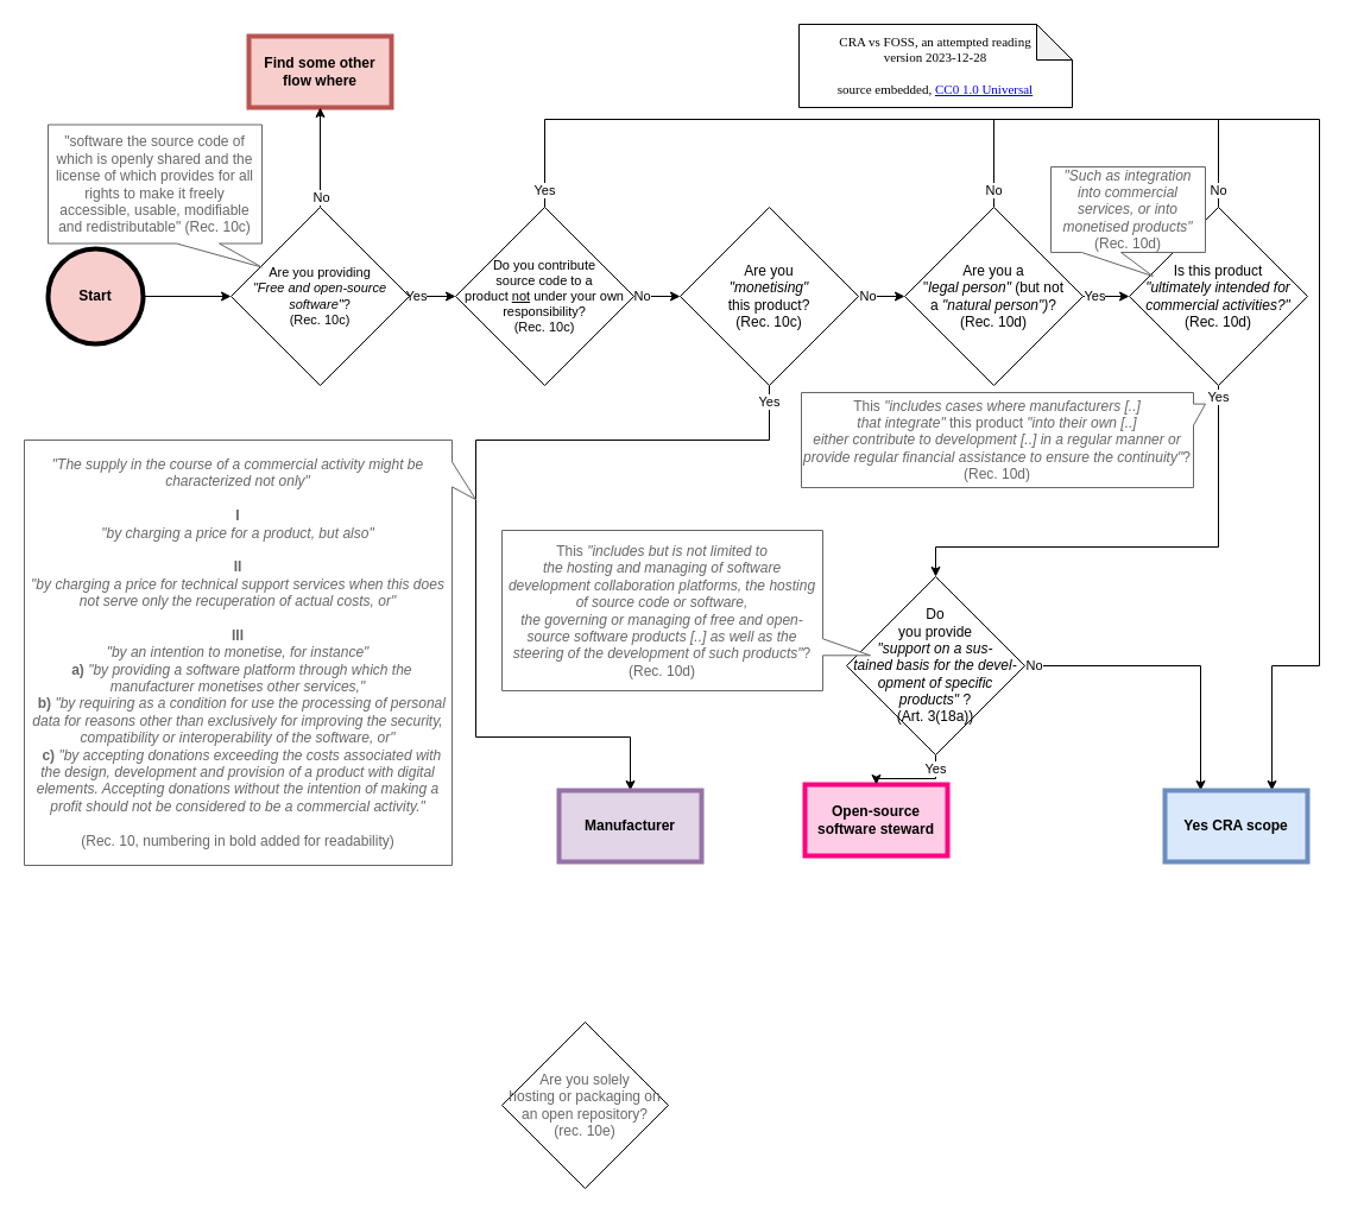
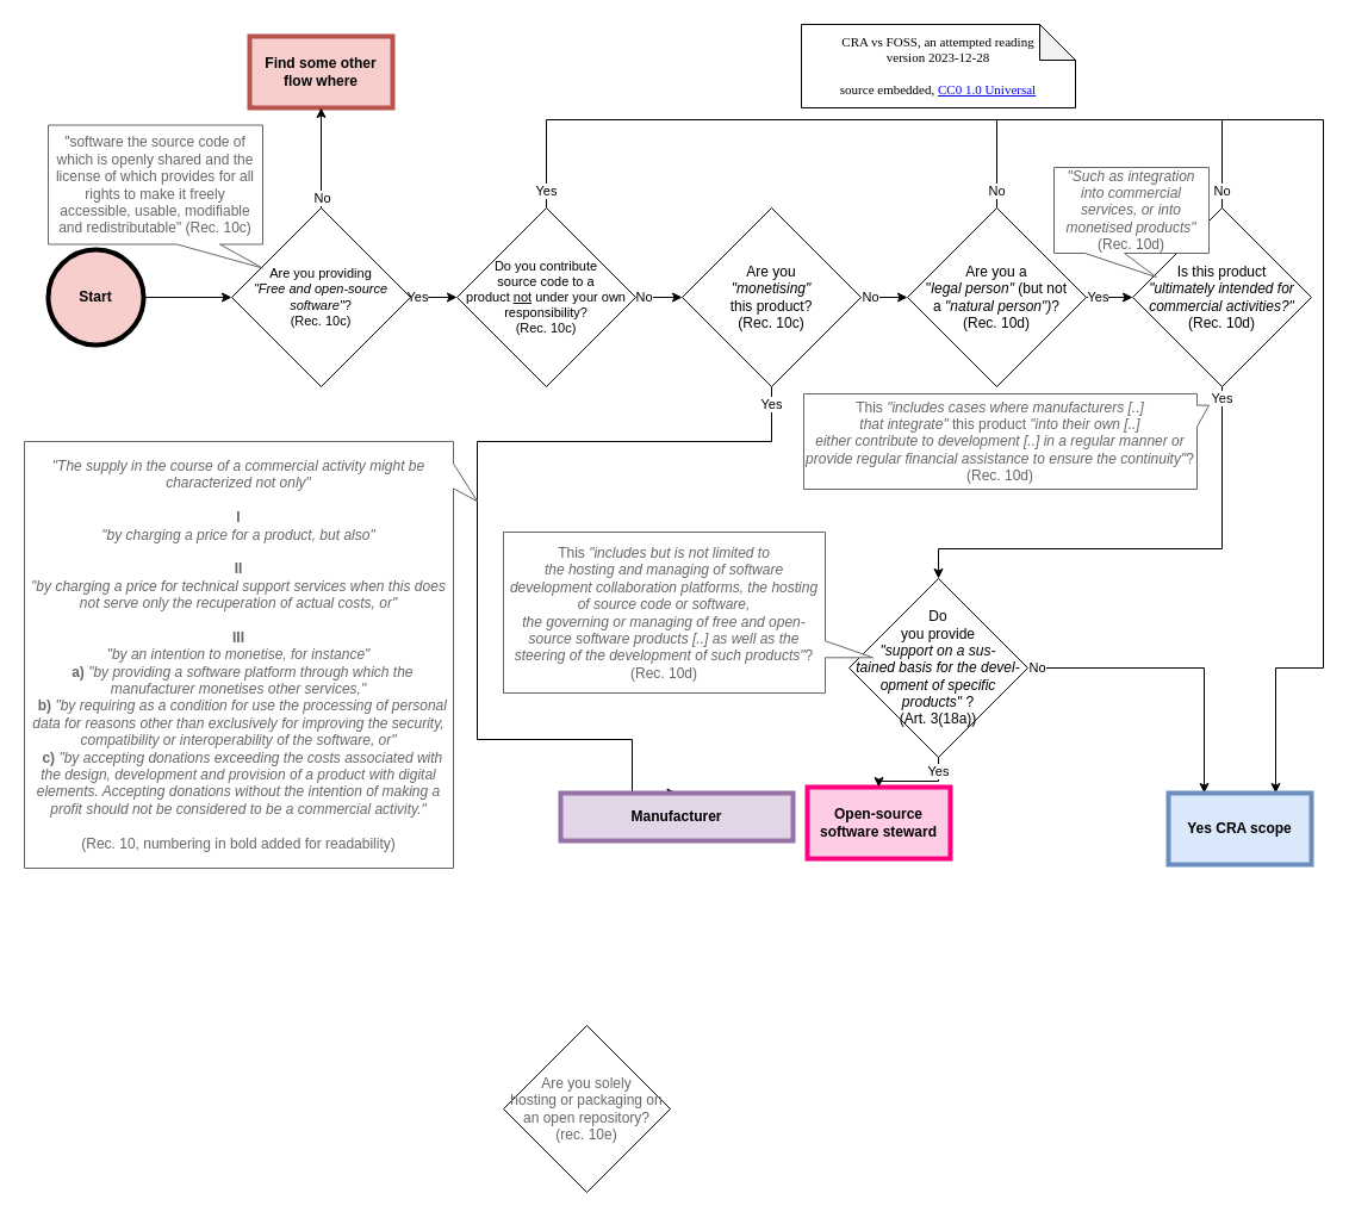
- <mxCell id="30" value="Manufacturer" style="rounded=0;whiteSpace=wrap;html=1;fillColor=#e1d5e7;strokeColor=#9673a6;fontStyle=1;strokeWidth=4;" vertex="1" parent="1"><mxGeometry x="470" y="665" width="120" height="60" as="geometry" /></mxCell>
+ <mxCell id="30" value="Manufacturer" style="rounded=0;whiteSpace=wrap;html=1;fillColor=#e1d5e7;strokeColor=#9673a6;fontStyle=1;strokeWidth=4;" vertex="1" parent="1"><mxGeometry x="470" y="665" width="195" height="40" as="geometry" /></mxCell>
